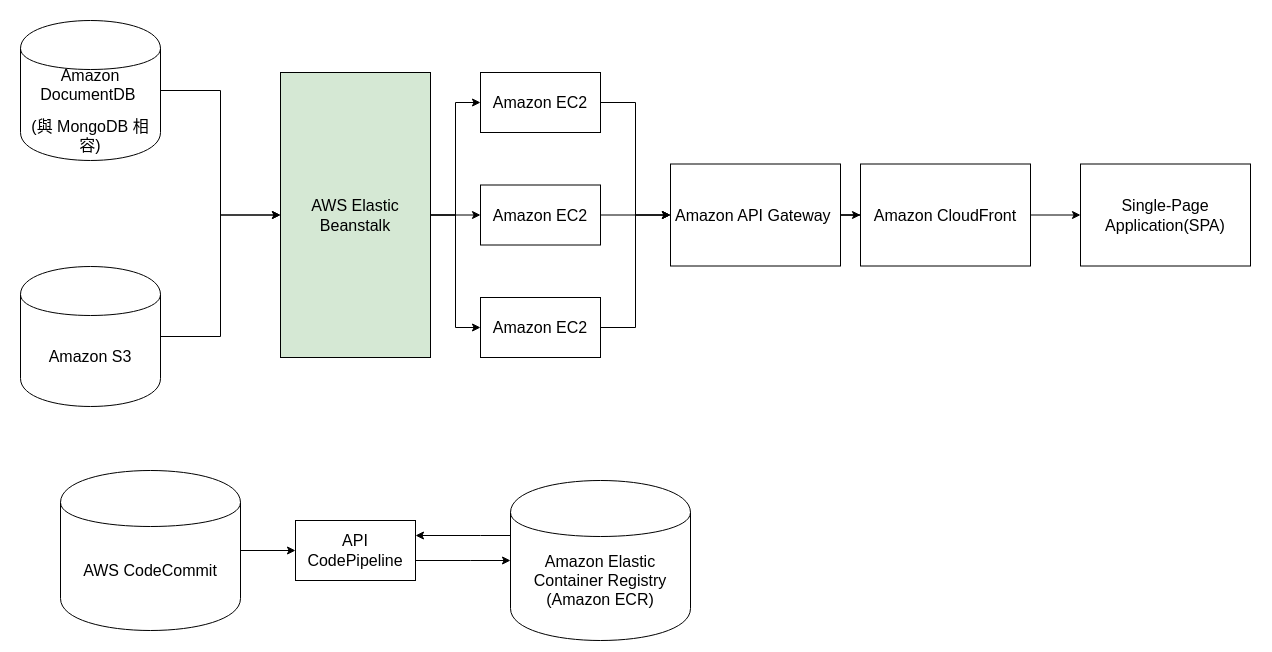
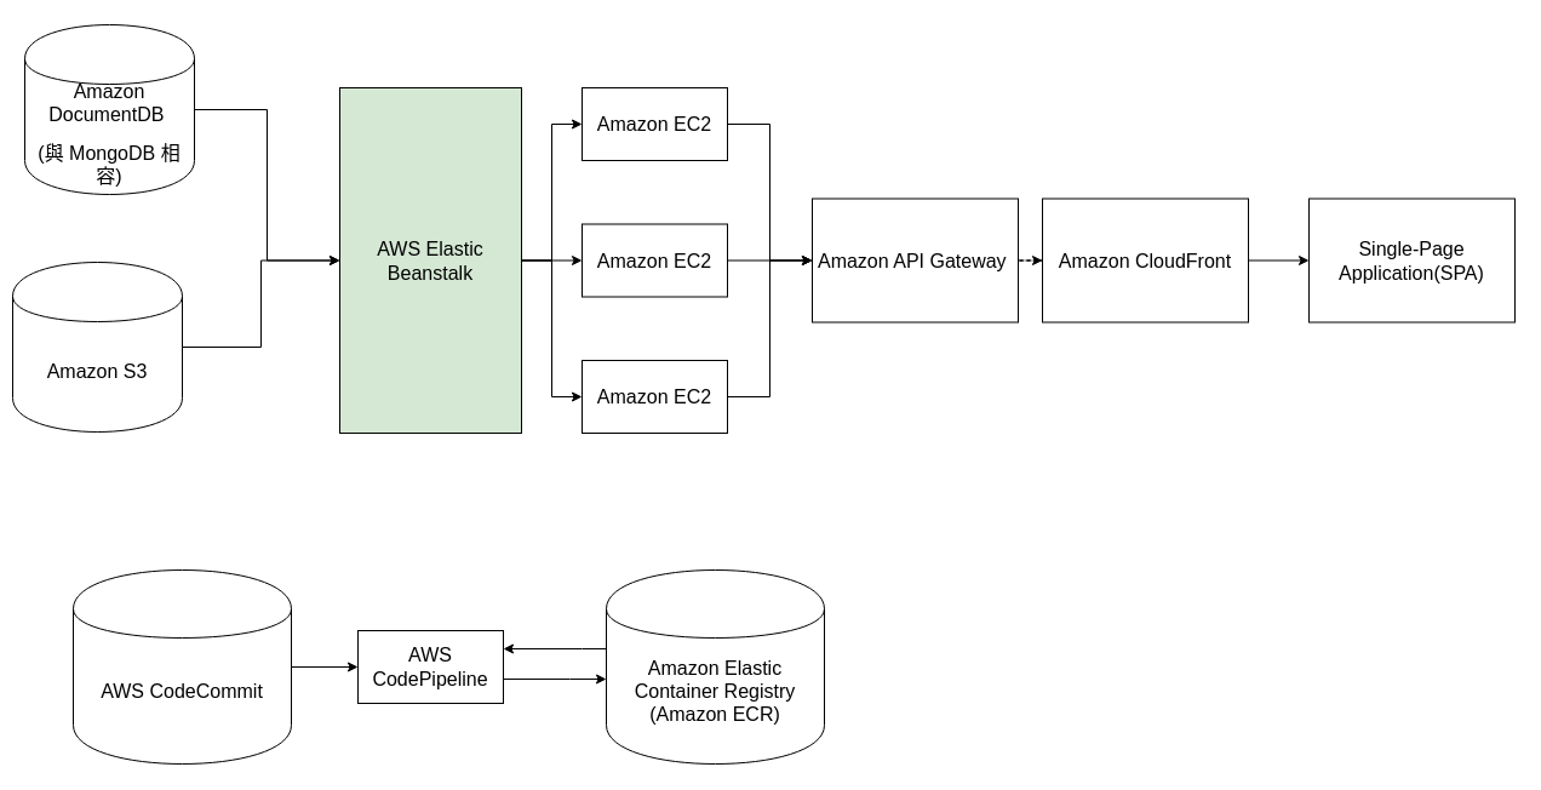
- <mxCell id="2" value="" style="edgeStyle=orthogonalEdgeStyle;rounded=0;orthogonalLoop=1;jettySize=auto;html=1;" parent="1" source="3" target="5" edge="1"><mxGeometry relative="1" as="geometry" /></mxCell>
+ <mxCell id="2" value="" style="edgeStyle=orthogonalEdgeStyle;rounded=0;orthogonalLoop=1;jettySize=auto;html=1;dashed=1;" parent="1" source="3" target="5" edge="1"><mxGeometry relative="1" as="geometry" /></mxCell>
- <mxCell id="12" value="&lt;span style=&quot;font-family: , sans-serif ; font-size: 16px ; white-space: normal&quot;&gt;Amazon S3&lt;/span&gt;" style="shape=cylinder;whiteSpace=wrap;html=1;boundedLbl=1;backgroundOutline=1;" parent="1" vertex="1"><mxGeometry x="20" y="266" width="140" height="140" as="geometry" /></mxCell>
+ <mxCell id="12" value="&lt;span style=&quot;font-family: , sans-serif ; font-size: 16px ; white-space: normal&quot;&gt;Amazon S3&lt;/span&gt;" style="shape=cylinder;whiteSpace=wrap;html=1;boundedLbl=1;backgroundOutline=1;" parent="1" vertex="1"><mxGeometry x="10" y="216" width="140" height="140" as="geometry" /></mxCell>
- <mxCell id="20" value="&lt;span lang=&quot;EN-US&quot; style=&quot;font-size: 12.0pt ; font-family: &amp;#34;微軟正黑體&amp;#34; , sans-serif&quot;&gt;API CodePipeline&lt;/span&gt;" style="rounded=0;whiteSpace=wrap;html=1;" parent="1" vertex="1"><mxGeometry x="295" y="520" width="120" height="60" as="geometry" /></mxCell>
+ <mxCell id="20" value="&lt;span lang=&quot;EN-US&quot; style=&quot;font-size: 12.0pt ; font-family: &amp;#34;微軟正黑體&amp;#34; , sans-serif&quot;&gt;AWS CodePipeline&lt;/span&gt;" style="rounded=0;whiteSpace=wrap;html=1;" parent="1" vertex="1"><mxGeometry x="295" y="520" width="120" height="60" as="geometry" /></mxCell>
- <mxCell id="10" value="&lt;span lang=&quot;EN-US&quot; style=&quot;font-size: 12.0pt ; font-family: &amp;#34;微軟正黑體&amp;#34; , sans-serif&quot;&gt;Amazon Elastic Container Registry (Amazon ECR)&lt;/span&gt;" style="shape=cylinder;whiteSpace=wrap;html=1;boundedLbl=1;backgroundOutline=1;" parent="1" vertex="1"><mxGeometry x="510" y="480" width="180" height="160" as="geometry" /></mxCell>
+ <mxCell id="10" value="&lt;span lang=&quot;EN-US&quot; style=&quot;font-size: 12.0pt ; font-family: &amp;#34;微軟正黑體&amp;#34; , sans-serif&quot;&gt;Amazon Elastic Container Registry (Amazon ECR)&lt;/span&gt;" style="shape=cylinder;whiteSpace=wrap;html=1;boundedLbl=1;backgroundOutline=1;" parent="1" vertex="1"><mxGeometry x="500" y="470" width="180" height="160" as="geometry" /></mxCell>
